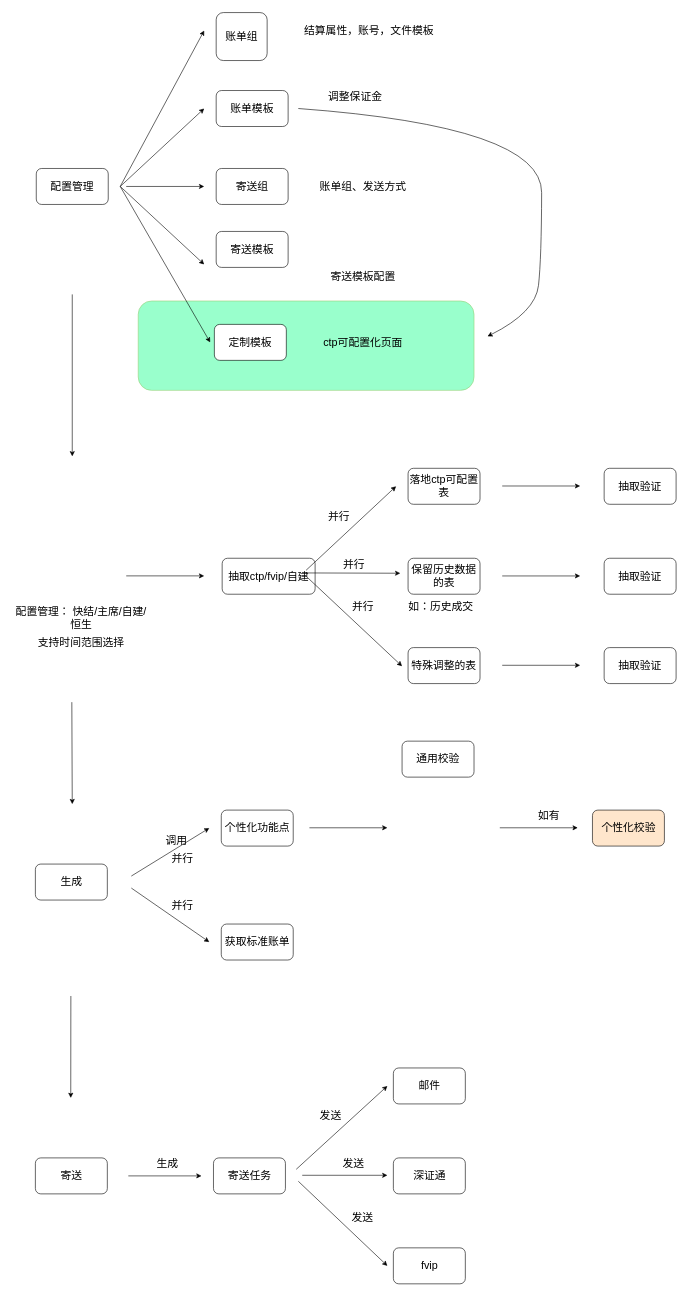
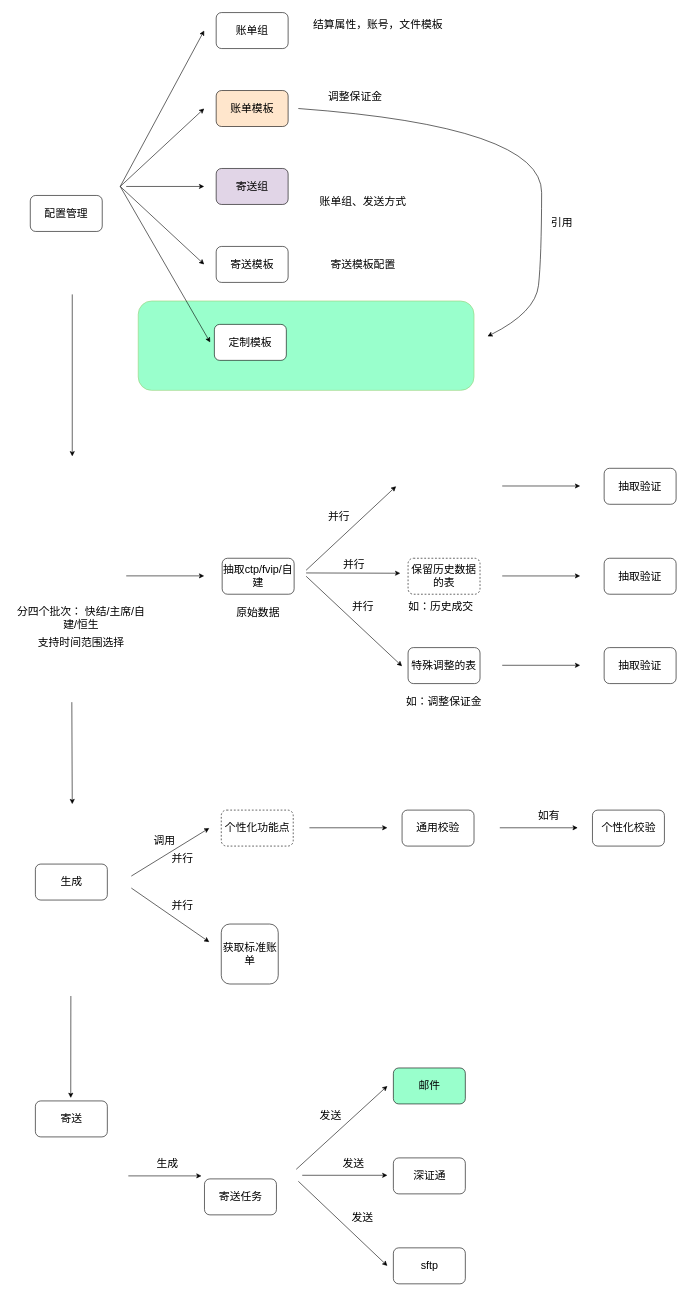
- <mxCell id="23" value="&lt;font style=&quot;font-size: 18px;&quot;&gt;结算属性，账号，文件模板&lt;/font&gt;" style="text;html=1;strokeColor=none;fillColor=none;align=center;verticalAlign=middle;whiteSpace=wrap;rounded=0;" vertex="1" parent="1"><mxGeometry x="500" y="40.5" width="230" height="19" as="geometry" /></mxCell>
+ <mxCell id="23" value="&lt;font style=&quot;font-size: 18px;&quot;&gt;结算属性，账号，文件模板&lt;/font&gt;" style="text;html=1;strokeColor=none;fillColor=none;align=center;verticalAlign=middle;whiteSpace=wrap;rounded=0;" vertex="1" parent="1"><mxGeometry x="515" y="30.5" width="230" height="19" as="geometry" /></mxCell>
- <mxCell id="16" value="&lt;font style=&quot;font-size: 18px;&quot;&gt;账单组&lt;/font&gt;" style="rounded=1;whiteSpace=wrap;html=1;" vertex="1" parent="1"><mxGeometry x="360" y="20" width="85" height="80" as="geometry" /></mxCell>
+ <mxCell id="16" value="&lt;font style=&quot;font-size: 18px;&quot;&gt;账单组&lt;/font&gt;" style="rounded=1;whiteSpace=wrap;html=1;" vertex="1" parent="1"><mxGeometry x="360" y="20" width="120" height="60" as="geometry" /></mxCell>
- <mxCell id="15" value="&lt;font style=&quot;font-size: 18px;&quot;&gt;账单模板&lt;/font&gt;" style="rounded=1;whiteSpace=wrap;html=1;" vertex="1" parent="1"><mxGeometry x="360" y="150" width="120" height="60" as="geometry" /></mxCell>
+ <mxCell id="15" value="&lt;font style=&quot;font-size: 18px;&quot;&gt;账单模板&lt;/font&gt;" style="rounded=1;whiteSpace=wrap;html=1;fillColor=#ffe6cc;" vertex="1" parent="1"><mxGeometry x="360" y="150" width="120" height="60" as="geometry" /></mxCell>
- <mxCell id="12" value="&lt;font style=&quot;font-size: 18px;&quot;&gt;配置管理&lt;/font&gt;" style="rounded=1;whiteSpace=wrap;html=1;" vertex="1" parent="1"><mxGeometry x="60" y="280" width="120" height="60" as="geometry" /></mxCell>
+ <mxCell id="12" value="&lt;font style=&quot;font-size: 18px;&quot;&gt;配置管理&lt;/font&gt;" style="rounded=1;whiteSpace=wrap;html=1;" vertex="1" parent="1"><mxGeometry x="50" y="325" width="120" height="60" as="geometry" /></mxCell>
- <mxCell id="14" value="&lt;font style=&quot;font-size: 18px;&quot;&gt;寄送组&lt;/font&gt;" style="rounded=1;whiteSpace=wrap;html=1;" vertex="1" parent="1"><mxGeometry x="360" y="280" width="120" height="60" as="geometry" /></mxCell>
+ <mxCell id="14" value="&lt;font style=&quot;font-size: 18px;&quot;&gt;寄送组&lt;/font&gt;" style="rounded=1;whiteSpace=wrap;html=1;fillColor=#e1d5e7;" vertex="1" parent="1"><mxGeometry x="360" y="280" width="120" height="60" as="geometry" /></mxCell>
- <mxCell id="25" value="&lt;font style=&quot;font-size: 18px;&quot;&gt;账单组、发送方式&lt;/font&gt;" style="text;html=1;strokeColor=none;fillColor=none;align=center;verticalAlign=middle;whiteSpace=wrap;rounded=0;" vertex="1" parent="1"><mxGeometry x="490" y="300.5" width="230" height="19" as="geometry" /></mxCell>
+ <mxCell id="25" value="&lt;font style=&quot;font-size: 18px;&quot;&gt;账单组、发送方式&lt;/font&gt;" style="text;html=1;strokeColor=none;fillColor=none;align=center;verticalAlign=middle;whiteSpace=wrap;rounded=0;" vertex="1" parent="1"><mxGeometry x="490" y="325.5" width="230" height="19" as="geometry" /></mxCell>
+ <mxCell id="66" value="&lt;font style=&quot;font-size: 18px;&quot;&gt;引用&lt;/font&gt;" style="text;html=1;strokeColor=none;fillColor=none;align=center;verticalAlign=middle;whiteSpace=wrap;rounded=0;" vertex="1" parent="1"><mxGeometry x="897" y="360" width="80" height="20" as="geometry" /></mxCell>
- <mxCell id="13" value="&lt;font style=&quot;font-size: 18px;&quot;&gt;寄送模板&lt;/font&gt;" style="rounded=1;whiteSpace=wrap;html=1;" vertex="1" parent="1"><mxGeometry x="360" y="385" width="120" height="60" as="geometry" /></mxCell>
+ <mxCell id="13" value="&lt;font style=&quot;font-size: 18px;&quot;&gt;寄送模板&lt;/font&gt;" style="rounded=1;whiteSpace=wrap;html=1;" vertex="1" parent="1"><mxGeometry x="360" y="410" width="120" height="60" as="geometry" /></mxCell>
- <mxCell id="26" value="&lt;font style=&quot;font-size: 18px;&quot;&gt;寄送模板配置&lt;/font&gt;" style="text;html=1;strokeColor=none;fillColor=none;align=center;verticalAlign=middle;whiteSpace=wrap;rounded=0;" vertex="1" parent="1"><mxGeometry x="490" y="450.5" width="230" height="19" as="geometry" /></mxCell>
+ <mxCell id="26" value="&lt;font style=&quot;font-size: 18px;&quot;&gt;寄送模板配置&lt;/font&gt;" style="text;html=1;strokeColor=none;fillColor=none;align=center;verticalAlign=middle;whiteSpace=wrap;rounded=0;" vertex="1" parent="1"><mxGeometry x="490" y="430.5" width="230" height="19" as="geometry" /></mxCell>
- <mxCell id="28" value="&lt;font style=&quot;font-size: 18px;&quot;&gt;ctp可配置化页面&lt;/font&gt;" style="text;html=1;strokeColor=none;fillColor=none;align=center;verticalAlign=middle;whiteSpace=wrap;rounded=0;" vertex="1" parent="1"><mxGeometry x="490" y="560.5" width="230" height="19" as="geometry" /></mxCell>
- <mxCell id="9" value="&lt;span style=&quot;font-size: 18px;&quot;&gt;落地ctp可配置表&lt;/span&gt;" style="rounded=1;whiteSpace=wrap;html=1;" vertex="1" parent="1"><mxGeometry x="680" y="780" width="120" height="60" as="geometry" /></mxCell>
- <mxCell id="11" value="&lt;font style=&quot;font-size: 18px;&quot;&gt;抽取ctp/fvip/自建&lt;/font&gt;" style="rounded=1;whiteSpace=wrap;html=1;" vertex="1" parent="1"><mxGeometry x="370" y="930" width="155" height="60" as="geometry" /></mxCell>
+ <mxCell id="11" value="&lt;font style=&quot;font-size: 18px;&quot;&gt;抽取ctp/fvip/自建&lt;/font&gt;" style="rounded=1;whiteSpace=wrap;html=1;" vertex="1" parent="1"><mxGeometry x="370" y="930" width="120" height="60" as="geometry" /></mxCell>
- <mxCell id="10" value="&lt;font style=&quot;font-size: 18px;&quot;&gt;保留历史数据的表&lt;/font&gt;" style="rounded=1;whiteSpace=wrap;html=1;" vertex="1" parent="1"><mxGeometry x="680" y="930" width="120" height="60" as="geometry" /></mxCell>
+ <mxCell id="10" value="&lt;font style=&quot;font-size: 18px;&quot;&gt;保留历史数据的表&lt;/font&gt;" style="rounded=1;whiteSpace=wrap;html=1;dashed=1;" vertex="1" parent="1"><mxGeometry x="680" y="930" width="120" height="60" as="geometry" /></mxCell>
+ <mxCell id="33" value="&lt;font style=&quot;font-size: 18px;&quot;&gt;原始数据&lt;/font&gt;" style="text;html=1;strokeColor=none;fillColor=none;align=center;verticalAlign=middle;whiteSpace=wrap;rounded=0;" vertex="1" parent="1"><mxGeometry x="315" y="1010" width="230" height="19" as="geometry" /></mxCell>
- <mxCell id="30" value="&lt;font style=&quot;font-size: 18px;&quot;&gt;配置管理： 快结/主席/自建/恒生&lt;/font&gt;" style="text;html=1;strokeColor=none;fillColor=none;align=center;verticalAlign=middle;whiteSpace=wrap;rounded=0;" vertex="1" parent="1"><mxGeometry x="20" y="1020" width="230" height="19" as="geometry" /></mxCell>
+ <mxCell id="30" value="&lt;font style=&quot;font-size: 18px;&quot;&gt;分四个批次： 快结/主席/自建/恒生&lt;/font&gt;" style="text;html=1;strokeColor=none;fillColor=none;align=center;verticalAlign=middle;whiteSpace=wrap;rounded=0;" vertex="1" parent="1"><mxGeometry x="20" y="1020" width="230" height="19" as="geometry" /></mxCell>
+ <mxCell id="38" value="&lt;font style=&quot;font-size: 18px;&quot;&gt;如：调整保证金&lt;/font&gt;" style="text;html=1;strokeColor=none;fillColor=none;align=center;verticalAlign=middle;whiteSpace=wrap;rounded=0;" vertex="1" parent="1"><mxGeometry x="625" y="1160" width="230" height="19" as="geometry" /></mxCell>
- <mxCell id="68" value="&lt;font style=&quot;font-size: 18px;&quot;&gt;通用校验&lt;/font&gt;" style="rounded=1;whiteSpace=wrap;html=1;" vertex="1" parent="1"><mxGeometry x="670" y="1235" width="120" height="60" as="geometry" /></mxCell>
+ <mxCell id="68" value="&lt;font style=&quot;font-size: 18px;&quot;&gt;通用校验&lt;/font&gt;" style="rounded=1;whiteSpace=wrap;html=1;" vertex="1" parent="1"><mxGeometry x="670" y="1350" width="120" height="60" as="geometry" /></mxCell>
- <mxCell id="43" value="&lt;font style=&quot;font-size: 18px;&quot;&gt;个性化功能点&lt;/font&gt;" style="rounded=1;whiteSpace=wrap;html=1;" vertex="1" parent="1"><mxGeometry x="368.5" y="1350" width="120" height="60" as="geometry" /></mxCell>
+ <mxCell id="43" value="&lt;font style=&quot;font-size: 18px;&quot;&gt;个性化功能点&lt;/font&gt;" style="rounded=1;whiteSpace=wrap;html=1;dashed=1;" vertex="1" parent="1"><mxGeometry x="368.5" y="1350" width="120" height="60" as="geometry" /></mxCell>
- <mxCell id="70" value="&lt;font style=&quot;font-size: 18px;&quot;&gt;个性化校验&lt;/font&gt;" style="rounded=1;whiteSpace=wrap;html=1;fillColor=#ffe6cc;" vertex="1" parent="1"><mxGeometry x="987.5" y="1350" width="120" height="60" as="geometry" /></mxCell>
+ <mxCell id="70" value="&lt;font style=&quot;font-size: 18px;&quot;&gt;个性化校验&lt;/font&gt;" style="rounded=1;whiteSpace=wrap;html=1;" vertex="1" parent="1"><mxGeometry x="987.5" y="1350" width="120" height="60" as="geometry" /></mxCell>
- <mxCell id="49" value="&lt;font style=&quot;font-size: 18px;&quot;&gt;调用&lt;/font&gt;" style="text;html=1;strokeColor=none;fillColor=none;align=center;verticalAlign=middle;whiteSpace=wrap;rounded=0;" vertex="1" parent="1"><mxGeometry x="258.5" y="1391" width="70" height="19" as="geometry" /></mxCell>
+ <mxCell id="49" value="&lt;font style=&quot;font-size: 18px;&quot;&gt;调用&lt;/font&gt;" style="text;html=1;strokeColor=none;fillColor=none;align=center;verticalAlign=middle;whiteSpace=wrap;rounded=0;" vertex="1" parent="1"><mxGeometry x="238.5" y="1391" width="70" height="19" as="geometry" /></mxCell>
- <mxCell id="44" value="&lt;font style=&quot;font-size: 18px;&quot;&gt;获取标准账单&lt;/font&gt;" style="rounded=1;whiteSpace=wrap;html=1;" vertex="1" parent="1"><mxGeometry x="368.5" y="1540" width="120" height="60" as="geometry" /></mxCell>
+ <mxCell id="44" value="&lt;font style=&quot;font-size: 18px;&quot;&gt;获取标准账单&lt;/font&gt;" style="rounded=1;whiteSpace=wrap;html=1;" vertex="1" parent="1"><mxGeometry x="368.5" y="1540" width="95" height="100" as="geometry" /></mxCell>
- <mxCell id="5" value="&lt;span style=&quot;font-size: 18px;&quot;&gt;邮件&lt;/span&gt;" style="rounded=1;whiteSpace=wrap;html=1;" vertex="1" parent="1"><mxGeometry x="655.5" y="1780" width="120" height="60" as="geometry" /></mxCell>
+ <mxCell id="5" value="&lt;span style=&quot;font-size: 18px;&quot;&gt;邮件&lt;/span&gt;" style="rounded=1;whiteSpace=wrap;html=1;fillColor=#99ffcc;" vertex="1" parent="1"><mxGeometry x="655.5" y="1780" width="120" height="60" as="geometry" /></mxCell>
- <mxCell id="6" value="&lt;font style=&quot;font-size: 18px;&quot;&gt;寄送&lt;/font&gt;" style="rounded=1;whiteSpace=wrap;html=1;" vertex="1" parent="1"><mxGeometry x="58.5" y="1930" width="120" height="60" as="geometry" /></mxCell>
+ <mxCell id="6" value="&lt;font style=&quot;font-size: 18px;&quot;&gt;寄送&lt;/font&gt;" style="rounded=1;whiteSpace=wrap;html=1;" vertex="1" parent="1"><mxGeometry x="58.5" y="1835" width="120" height="60" as="geometry" /></mxCell>
- <mxCell id="4" value="&lt;font style=&quot;font-size: 18px;&quot;&gt;寄送任务&lt;/font&gt;" style="rounded=1;whiteSpace=wrap;html=1;" vertex="1" parent="1"><mxGeometry x="355.5" y="1930" width="120" height="60" as="geometry" /></mxCell>
+ <mxCell id="4" value="&lt;font style=&quot;font-size: 18px;&quot;&gt;寄送任务&lt;/font&gt;" style="rounded=1;whiteSpace=wrap;html=1;" vertex="1" parent="1"><mxGeometry x="340.5" y="1965" width="120" height="60" as="geometry" /></mxCell>
- <mxCell id="51" value="&lt;font style=&quot;font-size: 18px;&quot;&gt;fvip&lt;/font&gt;" style="rounded=1;whiteSpace=wrap;html=1;" vertex="1" parent="1"><mxGeometry x="655.5" y="2080" width="120" height="60" as="geometry" /></mxCell>
+ <mxCell id="51" value="&lt;font style=&quot;font-size: 18px;&quot;&gt;sftp&lt;/font&gt;" style="rounded=1;whiteSpace=wrap;html=1;" vertex="1" parent="1"><mxGeometry x="655.5" y="2080" width="120" height="60" as="geometry" /></mxCell>
